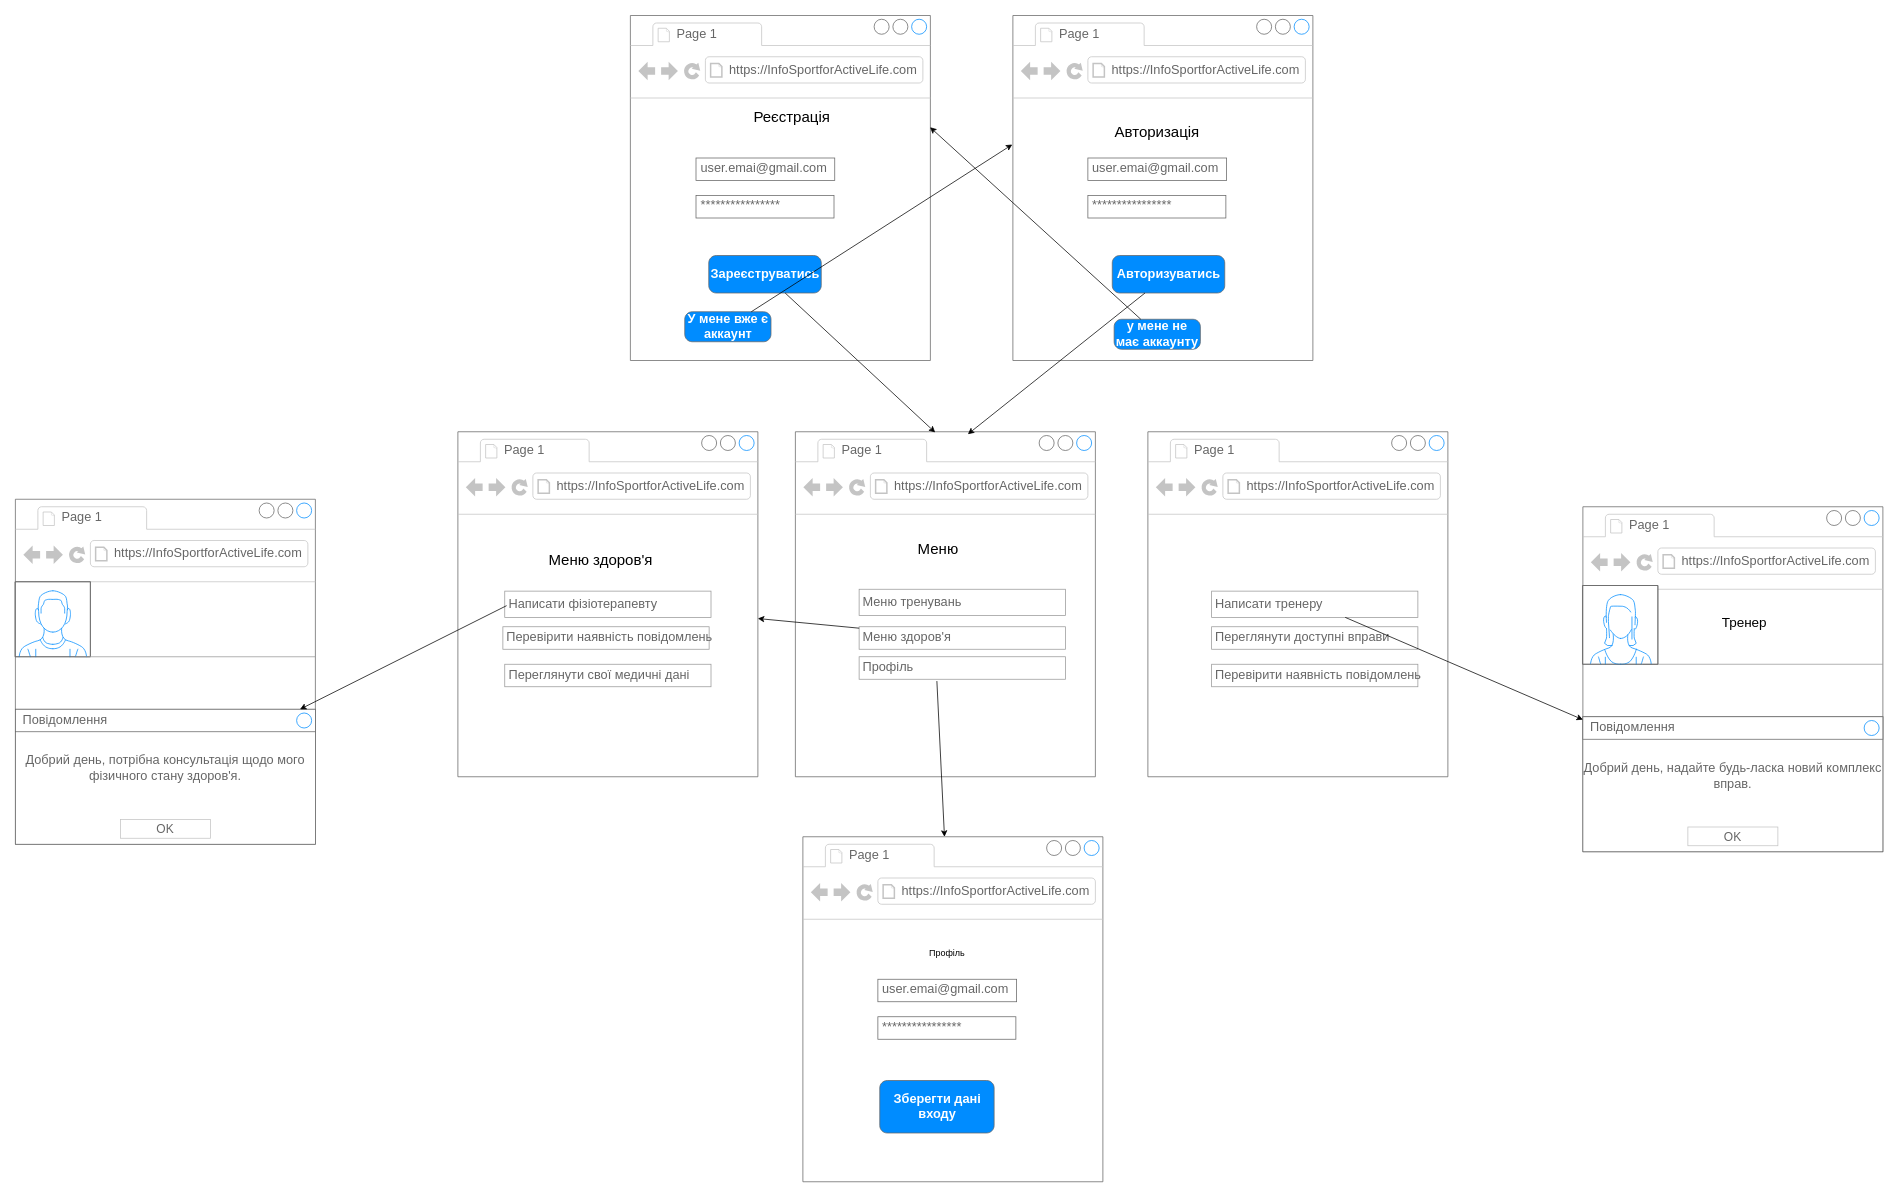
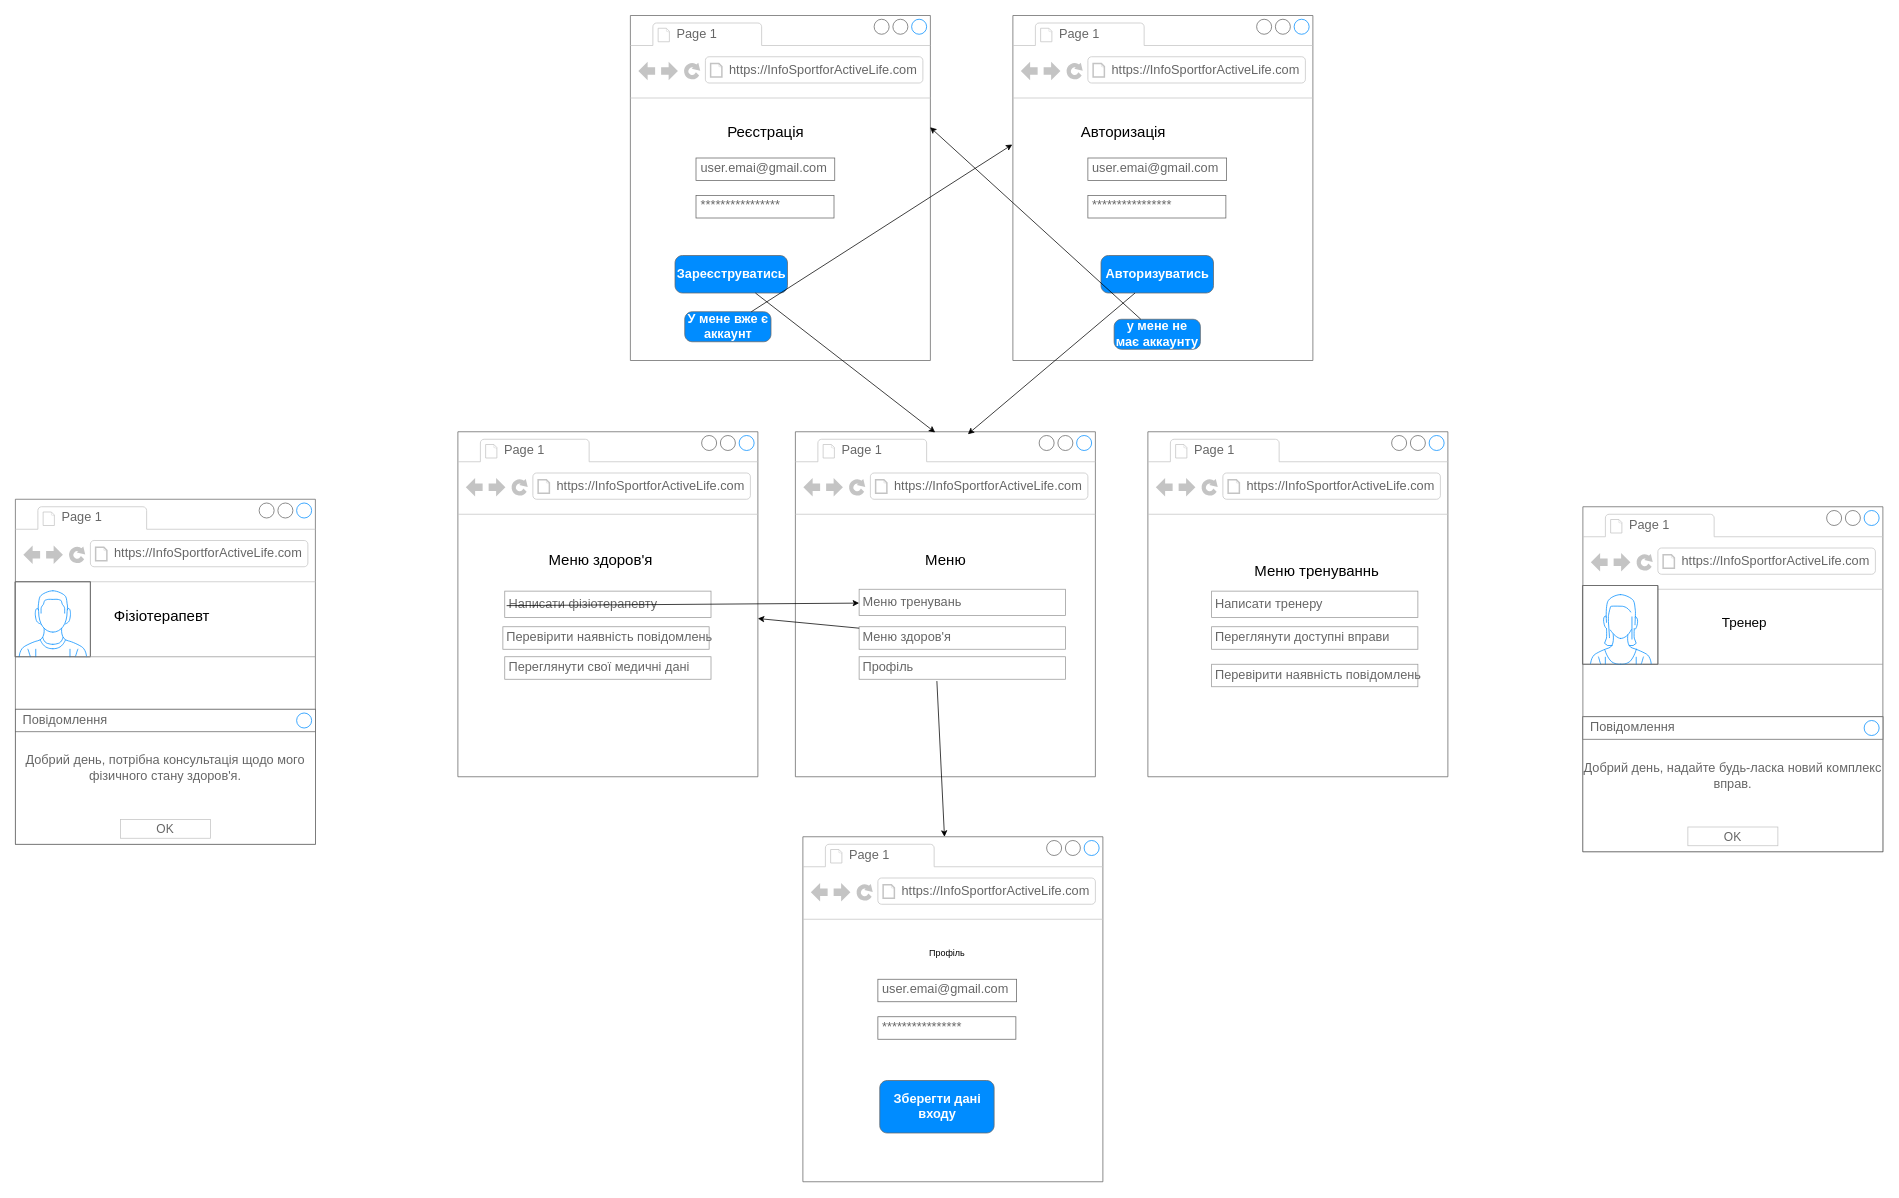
- <mxCell id="5" value="&lt;font style=&quot;font-size: 20px;&quot;&gt;Реєстрація&lt;/font&gt;" style="text;html=1;align=center;verticalAlign=middle;resizable=0;points=[];autosize=1;strokeColor=none;fillColor=none;" vertex="1" parent="2"><mxGeometry x="150" y="115" width="130" height="40" as="geometry" /></mxCell>
+ <mxCell id="5" value="&lt;font style=&quot;font-size: 20px;&quot;&gt;Реєстрація&lt;/font&gt;" style="text;html=1;align=center;verticalAlign=middle;resizable=0;points=[];autosize=1;strokeColor=none;fillColor=none;" vertex="1" parent="2"><mxGeometry x="115" y="135" width="130" height="40" as="geometry" /></mxCell>
- <mxCell id="13" value="&lt;font style=&quot;font-size: 20px;&quot;&gt;Авторизація&lt;/font&gt;" style="text;html=1;align=center;verticalAlign=middle;resizable=0;points=[];autosize=1;strokeColor=none;fillColor=none;" vertex="1" parent="10"><mxGeometry x="122" y="135" width="140" height="40" as="geometry" /></mxCell>
+ <mxCell id="13" value="&lt;font style=&quot;font-size: 20px;&quot;&gt;Авторизація&lt;/font&gt;" style="text;html=1;align=center;verticalAlign=middle;resizable=0;points=[];autosize=1;strokeColor=none;fillColor=none;" vertex="1" parent="10"><mxGeometry x="77" y="135" width="140" height="40" as="geometry" /></mxCell>
- <mxCell id="8" value="Зареєструватись" style="strokeWidth=1;shadow=0;dashed=0;align=center;html=1;shape=mxgraph.mockup.buttons.button;strokeColor=#666666;fontColor=#ffffff;mainText=;buttonStyle=round;fontSize=17;fontStyle=1;fillColor=#008cff;whiteSpace=wrap;" vertex="1" parent="2"><mxGeometry x="104.5" y="320" width="150" height="50" as="geometry" /></mxCell>
+ <mxCell id="8" value="Зареєструватись" style="strokeWidth=1;shadow=0;dashed=0;align=center;html=1;shape=mxgraph.mockup.buttons.button;strokeColor=#666666;fontColor=#ffffff;mainText=;buttonStyle=round;fontSize=17;fontStyle=1;fillColor=#008cff;whiteSpace=wrap;" vertex="1" parent="2"><mxGeometry x="59.5" y="320" width="150" height="50" as="geometry" /></mxCell>
- <mxCell id="16" value="Авторизуватись" style="strokeWidth=1;shadow=0;dashed=0;align=center;html=1;shape=mxgraph.mockup.buttons.button;strokeColor=#666666;fontColor=#ffffff;mainText=;buttonStyle=round;fontSize=17;fontStyle=1;fillColor=#008cff;whiteSpace=wrap;" vertex="1" parent="10"><mxGeometry x="132.5" y="320" width="150" height="50" as="geometry" /></mxCell>
+ <mxCell id="16" value="Авторизуватись" style="strokeWidth=1;shadow=0;dashed=0;align=center;html=1;shape=mxgraph.mockup.buttons.button;strokeColor=#666666;fontColor=#ffffff;mainText=;buttonStyle=round;fontSize=17;fontStyle=1;fillColor=#008cff;whiteSpace=wrap;" vertex="1" parent="10"><mxGeometry x="117.5" y="320" width="150" height="50" as="geometry" /></mxCell>
- <mxCell id="38" value="&lt;font style=&quot;font-size: 20px;&quot;&gt;Меню&lt;/font&gt;" style="text;html=1;align=center;verticalAlign=middle;resizable=0;points=[];autosize=1;strokeColor=none;fillColor=none;" vertex="1" parent="35"><mxGeometry x="150" y="135" width="80" height="40" as="geometry" /></mxCell>
+ <mxCell id="38" value="&lt;font style=&quot;font-size: 20px;&quot;&gt;Меню&lt;/font&gt;" style="text;html=1;align=center;verticalAlign=middle;resizable=0;points=[];autosize=1;strokeColor=none;fillColor=none;" vertex="1" parent="35"><mxGeometry x="160" y="150" width="80" height="40" as="geometry" /></mxCell>
+ <mxCell id="45" value="&lt;font style=&quot;font-size: 20px;&quot;&gt;Меню тренуваннь&lt;/font&gt;" style="text;html=1;align=center;verticalAlign=middle;resizable=0;points=[];autosize=1;strokeColor=none;fillColor=none;" vertex="1" parent="42"><mxGeometry x="130" y="165" width="190" height="40" as="geometry" /></mxCell>
+ <mxCell id="22" value="&lt;font style=&quot;font-size: 20px;&quot;&gt;Фізіотерапевт&lt;/font&gt;" style="text;html=1;align=center;verticalAlign=middle;resizable=0;points=[];autosize=1;strokeColor=none;fillColor=none;strokeWidth=3;" vertex="1" parent="18"><mxGeometry x="120" y="135" width="150" height="40" as="geometry" /></mxCell>
- <mxCell id="70" value="" style="endArrow=classic;html=1;rounded=0;exitX=0.009;exitY=0.553;exitDx=0;exitDy=0;exitPerimeter=0;" edge="1" parent="1" source="32" target="23"><mxGeometry width="50" height="50" relative="1" as="geometry"><mxPoint x="1080" y="875" as="sourcePoint" /><mxPoint x="1130" y="825" as="targetPoint" /></mxGeometry></mxCell>
+ <mxCell id="70" value="" style="endArrow=classic;html=1;rounded=0;exitX=0.009;exitY=0.553;exitDx=0;exitDy=0;exitPerimeter=0;" edge="1" parent="1" source="32" target="39"><mxGeometry width="50" height="50" relative="1" as="geometry"><mxPoint x="1080" y="875" as="sourcePoint" /><mxPoint x="1130" y="825" as="targetPoint" /></mxGeometry></mxCell>
- <mxCell id="73" value="" style="endArrow=classic;html=1;rounded=0;" edge="1" parent="1" source="46" target="53"><mxGeometry width="50" height="50" relative="1" as="geometry"><mxPoint x="1080" y="875" as="sourcePoint" /><mxPoint x="1130" y="825" as="targetPoint" /></mxGeometry></mxCell>
- <mxCell id="34" value="Переглянути свої медичні дані" style="strokeWidth=1;shadow=0;dashed=0;align=center;html=1;shape=mxgraph.mockup.forms.pwField;strokeColor=#999999;mainText=;align=left;fontColor=#666666;fontSize=17;spacingLeft=3;" vertex="1" parent="28"><mxGeometry x="62.5" y="310" width="275" height="30" as="geometry" /></mxCell>
+ <mxCell id="34" value="Переглянути свої медичні дані" style="strokeWidth=1;shadow=0;dashed=0;align=center;html=1;shape=mxgraph.mockup.forms.pwField;strokeColor=#999999;mainText=;align=left;fontColor=#666666;fontSize=17;spacingLeft=3;" vertex="1" parent="28"><mxGeometry x="62.5" y="300" width="275" height="30" as="geometry" /></mxCell>
